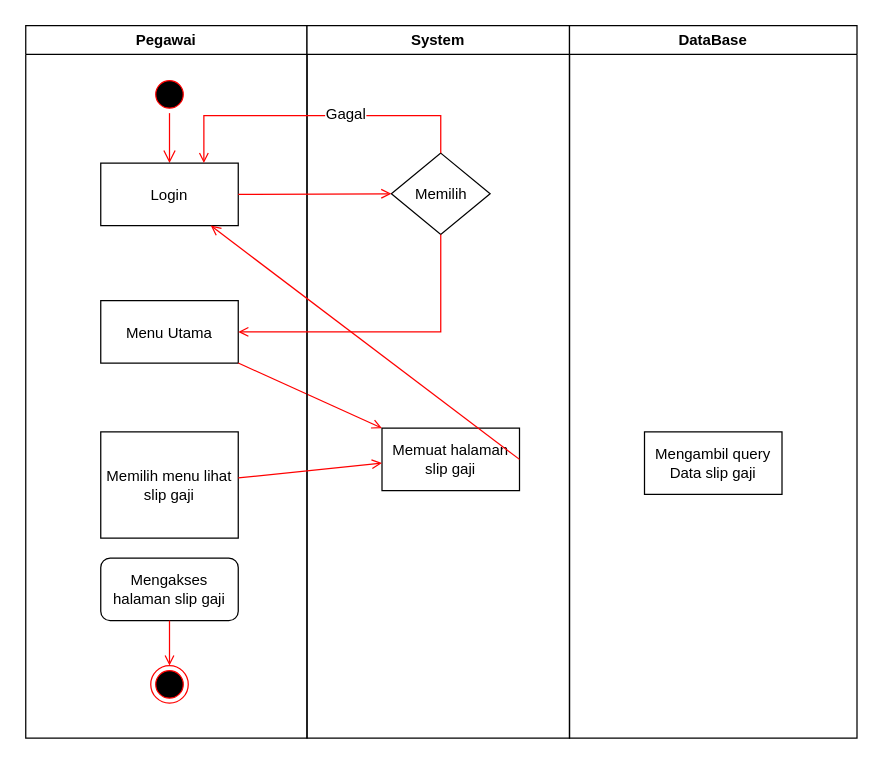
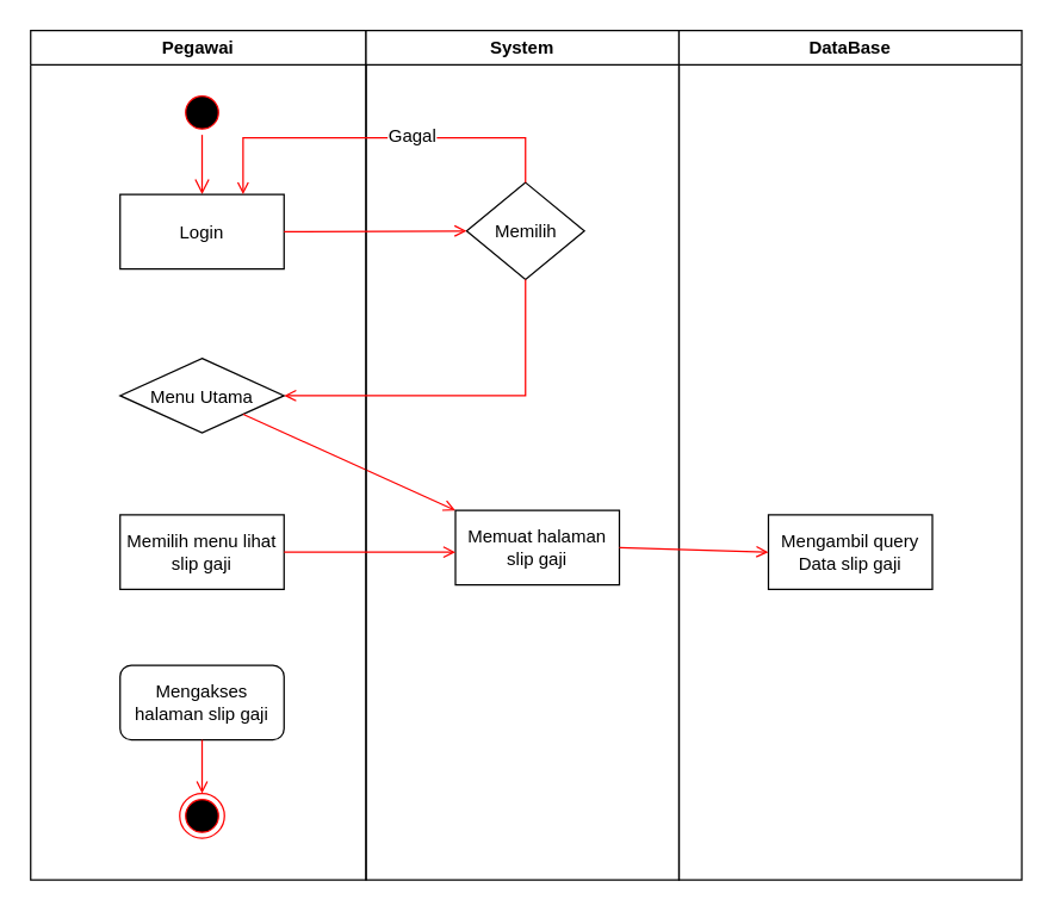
- <mxCell id="6" value="Menu Utama" style="" parent="2" vertex="1"><mxGeometry x="60" y="220" width="110" height="50" as="geometry" /></mxCell>
+ <mxCell id="6" value="Menu Utama" style="rhombus;" parent="2" vertex="1"><mxGeometry x="60" y="220" width="110" height="50" as="geometry" /></mxCell>
- <mxCell id="17" value="" style="endArrow=open;strokeColor=#FF0000;endFill=1;rounded=0;exitX=1;exitY=0.5;exitDx=0;exitDy=0;" edge="1" parent="12" source="13" target="5"><mxGeometry relative="1" as="geometry"><mxPoint x="185" y="342" as="sourcePoint" /><mxPoint x="185" y="402" as="targetPoint" /></mxGeometry></mxCell>
+ <mxCell id="17" value="" style="endArrow=open;strokeColor=#FF0000;endFill=1;rounded=0;entryX=0;entryY=0.5;entryDx=0;entryDy=0;exitX=1;exitY=0.5;exitDx=0;exitDy=0;" edge="1" parent="12" source="13" target="15"><mxGeometry relative="1" as="geometry"><mxPoint x="185" y="342" as="sourcePoint" /><mxPoint x="185" y="402" as="targetPoint" /></mxGeometry></mxCell>
- <mxCell id="7" value="Memilih menu lihat slip gaji" style="whiteSpace=wrap;" parent="2" vertex="1"><mxGeometry x="60" y="325" width="110" height="85" as="geometry" /></mxCell>
+ <mxCell id="7" value="Memilih menu lihat slip gaji" style="whiteSpace=wrap;" parent="2" vertex="1"><mxGeometry x="60" y="325" width="110" height="50" as="geometry" /></mxCell>
